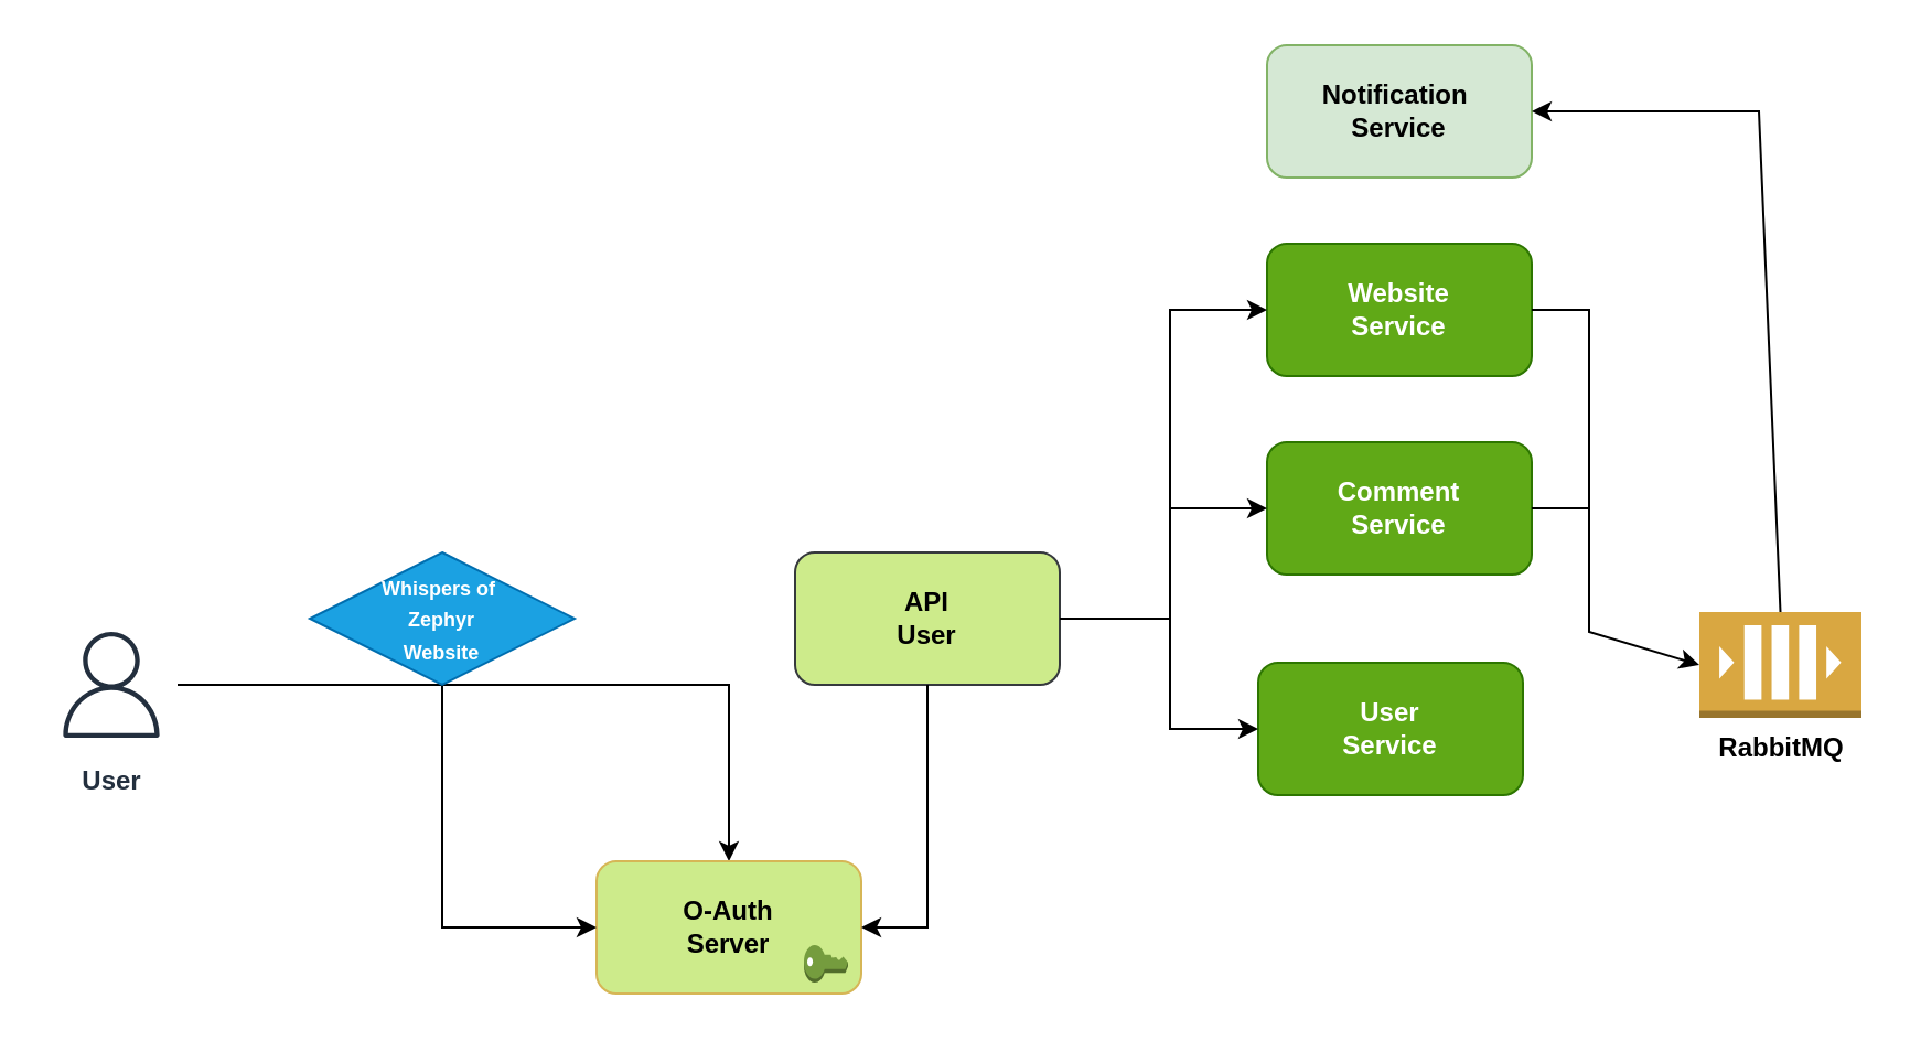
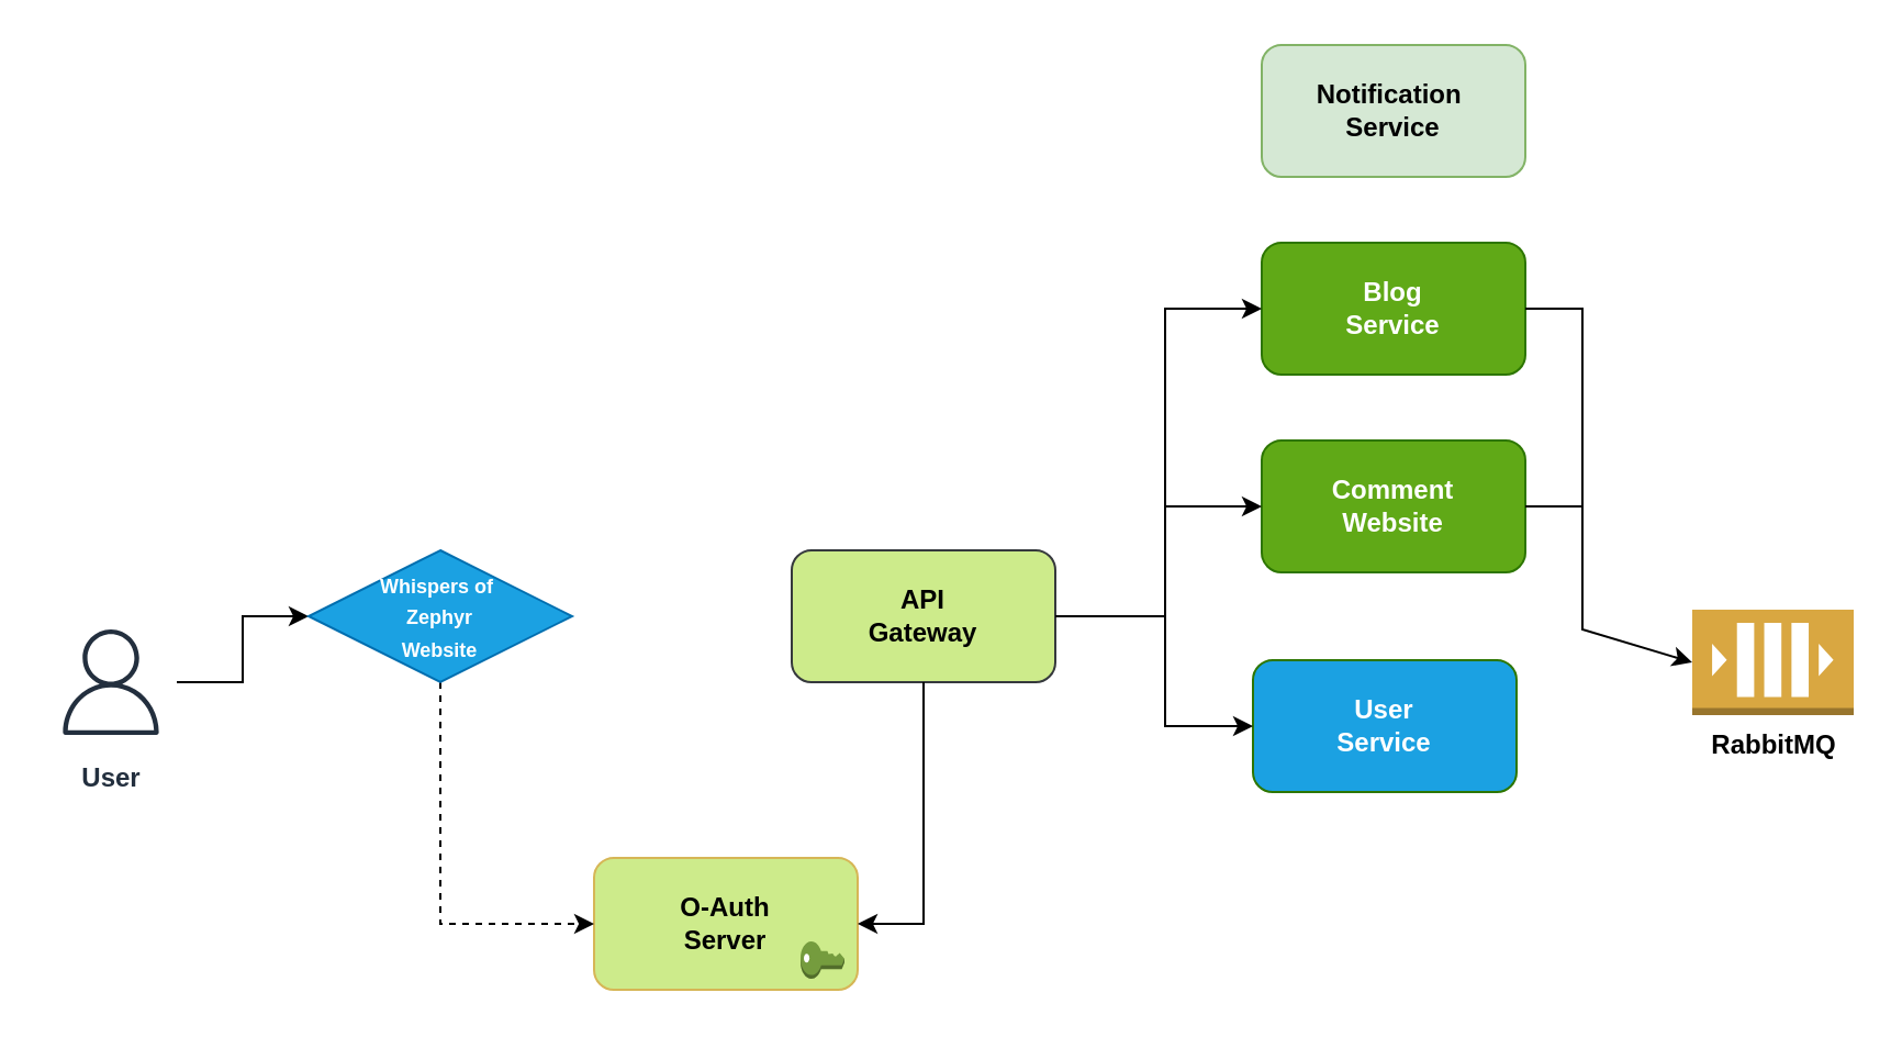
- <mxCell id="24" value="" style="endArrow=classic;html=1;rounded=0;entryX=1;entryY=0.5;entryDx=0;entryDy=0;exitX=0.5;exitY=0;exitDx=0;exitDy=0;exitPerimeter=0;" edge="1" parent="1" source="21" target="16"><mxGeometry width="50" height="50" relative="1" as="geometry"><mxPoint x="850" y="180" as="sourcePoint" /><mxPoint x="400" y="250" as="targetPoint" /><Array as="points"><mxPoint x="797" y="50" /></Array></mxGeometry></mxCell>
- <mxCell id="10" value="&lt;b&gt;Website&lt;br&gt;Service&lt;/b&gt;" style="rounded=1;whiteSpace=wrap;html=1;fillColor=#60a917;strokeColor=#2D7600;fontColor=#ffffff;" vertex="1" parent="1"><mxGeometry x="574" y="110" width="120" height="60" as="geometry" /></mxCell>
+ <mxCell id="10" value="&lt;b&gt;Blog&lt;br&gt;Service&lt;/b&gt;" style="rounded=1;whiteSpace=wrap;html=1;fillColor=#60a917;strokeColor=#2D7600;fontColor=#ffffff;" vertex="1" parent="1"><mxGeometry x="574" y="110" width="120" height="60" as="geometry" /></mxCell>
- <mxCell id="11" value="&lt;b&gt;Comment&lt;br&gt;Service&lt;/b&gt;" style="rounded=1;whiteSpace=wrap;html=1;fillColor=#60a917;strokeColor=#2D7600;fontColor=#ffffff;" vertex="1" parent="1"><mxGeometry x="574" y="200" width="120" height="60" as="geometry" /></mxCell>
+ <mxCell id="11" value="&lt;b&gt;Comment&lt;br&gt;Website&lt;/b&gt;" style="rounded=1;whiteSpace=wrap;html=1;fillColor=#60a917;strokeColor=#2D7600;fontColor=#ffffff;" vertex="1" parent="1"><mxGeometry x="574" y="200" width="120" height="60" as="geometry" /></mxCell>
- <mxCell id="4" value="&lt;b&gt;API&lt;br&gt;User&lt;/b&gt;" style="rounded=1;whiteSpace=wrap;html=1;fillColor=#cdeb8b;strokeColor=#36393d;" vertex="1" parent="1"><mxGeometry x="360" y="250" width="120" height="60" as="geometry" /></mxCell>
+ <mxCell id="4" value="&lt;b&gt;API&lt;br&gt;Gateway&lt;/b&gt;" style="rounded=1;whiteSpace=wrap;html=1;fillColor=#cdeb8b;strokeColor=#36393d;" vertex="1" parent="1"><mxGeometry x="360" y="250" width="120" height="60" as="geometry" /></mxCell>
- <mxCell id="2" value="" style="edgeStyle=orthogonalEdgeStyle;rounded=0;orthogonalLoop=1;jettySize=auto;html=1;" edge="1" parent="1" source="3" target="6"><mxGeometry relative="1" as="geometry" /></mxCell>
+ <mxCell id="2" value="" style="edgeStyle=orthogonalEdgeStyle;rounded=0;orthogonalLoop=1;jettySize=auto;html=1;" edge="1" parent="1" source="3" target="22"><mxGeometry relative="1" as="geometry" /></mxCell>
- <mxCell id="12" value="&lt;b&gt;User&lt;br&gt;Service&lt;/b&gt;" style="rounded=1;whiteSpace=wrap;html=1;fillColor=#60a917;strokeColor=#2D7600;fontColor=#ffffff;" vertex="1" parent="1"><mxGeometry x="570" y="300" width="120" height="60" as="geometry" /></mxCell>
+ <mxCell id="12" value="&lt;b&gt;User&lt;br&gt;Service&lt;/b&gt;" style="rounded=1;whiteSpace=wrap;html=1;fillColor=#1ba1e2;strokeColor=#2D7600;fontColor=#ffffff;" vertex="1" parent="1"><mxGeometry x="570" y="300" width="120" height="60" as="geometry" /></mxCell>
- <mxCell id="7" value="" style="endArrow=classic;html=1;rounded=0;exitX=0.5;exitY=1;exitDx=0;exitDy=0;entryX=0;entryY=0.5;entryDx=0;entryDy=0;" edge="1" parent="1" source="22" target="6"><mxGeometry width="50" height="50" relative="1" as="geometry"><mxPoint x="194" y="317" as="sourcePoint" /><mxPoint x="400" y="390" as="targetPoint" /><Array as="points"><mxPoint x="200" y="420" /><mxPoint x="214" y="420" /></Array></mxGeometry></mxCell>
+ <mxCell id="7" value="" style="endArrow=classic;html=1;rounded=0;exitX=0.5;exitY=1;exitDx=0;exitDy=0;entryX=0;entryY=0.5;entryDx=0;entryDy=0;dashed=1;" edge="1" parent="1" source="22" target="6"><mxGeometry width="50" height="50" relative="1" as="geometry"><mxPoint x="194" y="317" as="sourcePoint" /><mxPoint x="400" y="390" as="targetPoint" /><Array as="points"><mxPoint x="200" y="420" /><mxPoint x="214" y="420" /></Array></mxGeometry></mxCell>
